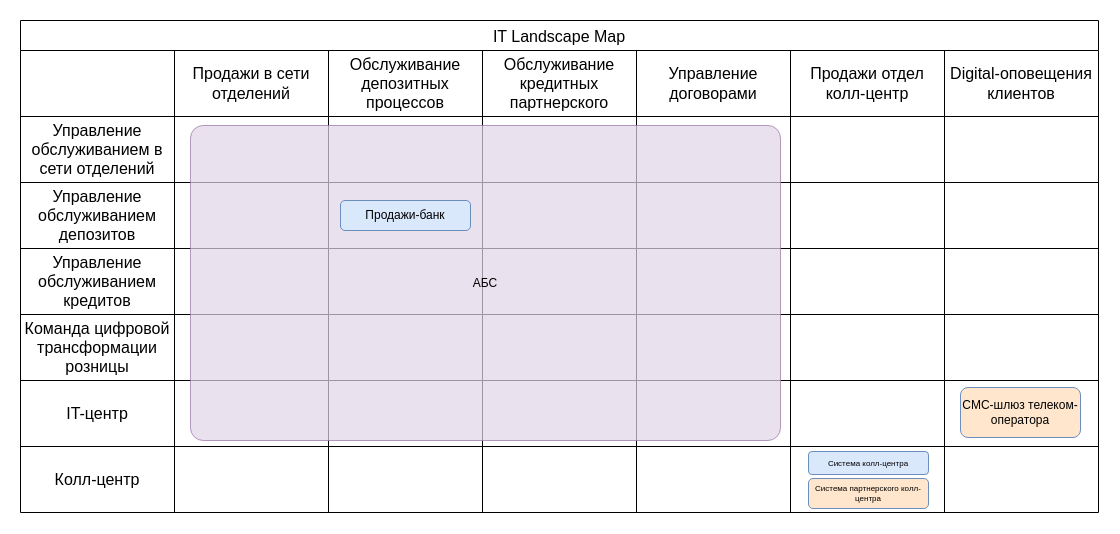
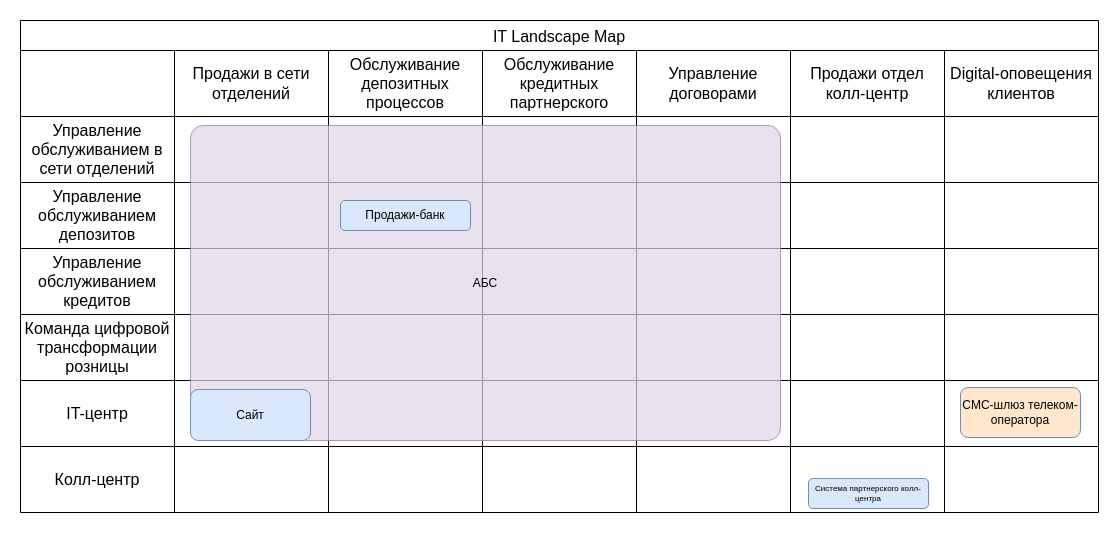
+ <mxCell id="63" value="Сайт" style="rounded=1;whiteSpace=wrap;html=1;fillColor=#dae8fc;strokeColor=#6c8ebf;" parent="1" vertex="1"><mxGeometry x="190" y="389" width="120" height="51" as="geometry" /></mxCell>
- <mxCell id="60" value="Система колл-центра" style="rounded=1;whiteSpace=wrap;html=1;fillColor=#dae8fc;strokeColor=#6c8ebf;fontSize=8;" parent="1" vertex="1"><mxGeometry x="808" y="451" width="120" height="23" as="geometry" /></mxCell>
- <mxCell id="61" value="Система партнерского колл-центра" style="rounded=1;whiteSpace=wrap;html=1;fillColor=#ffe6cc;strokeColor=#6c8ebf;fontSize=8;" parent="1" vertex="1"><mxGeometry x="808" y="478" width="120" height="30" as="geometry" /></mxCell>
+ <mxCell id="61" value="Система партнерского колл-центра" style="rounded=1;whiteSpace=wrap;html=1;fillColor=#dae8fc;strokeColor=#6c8ebf;fontSize=8;" parent="1" vertex="1"><mxGeometry x="808" y="478" width="120" height="30" as="geometry" /></mxCell>
